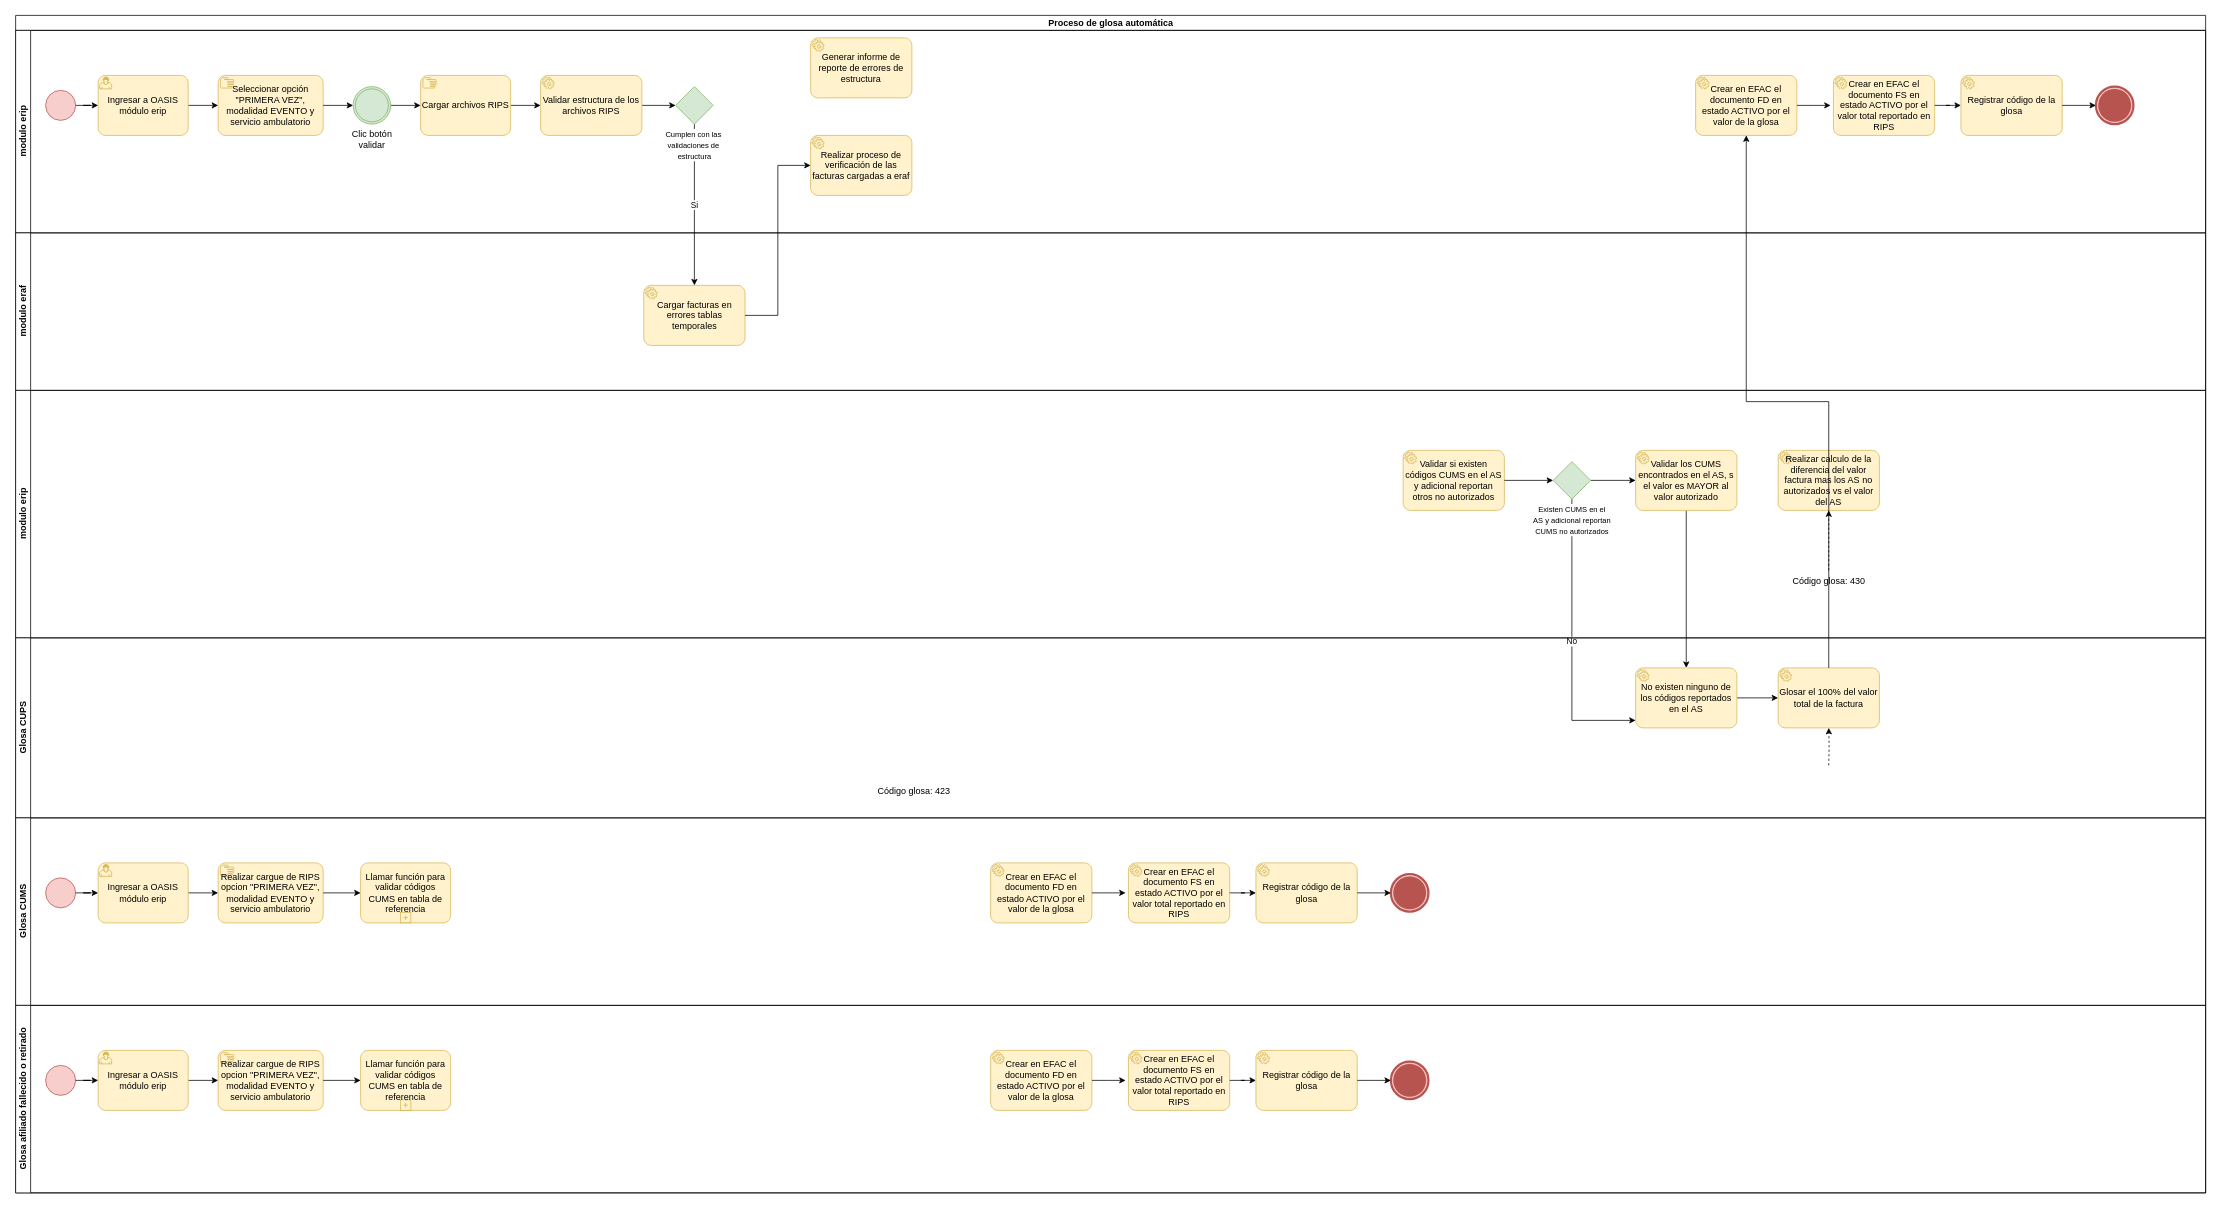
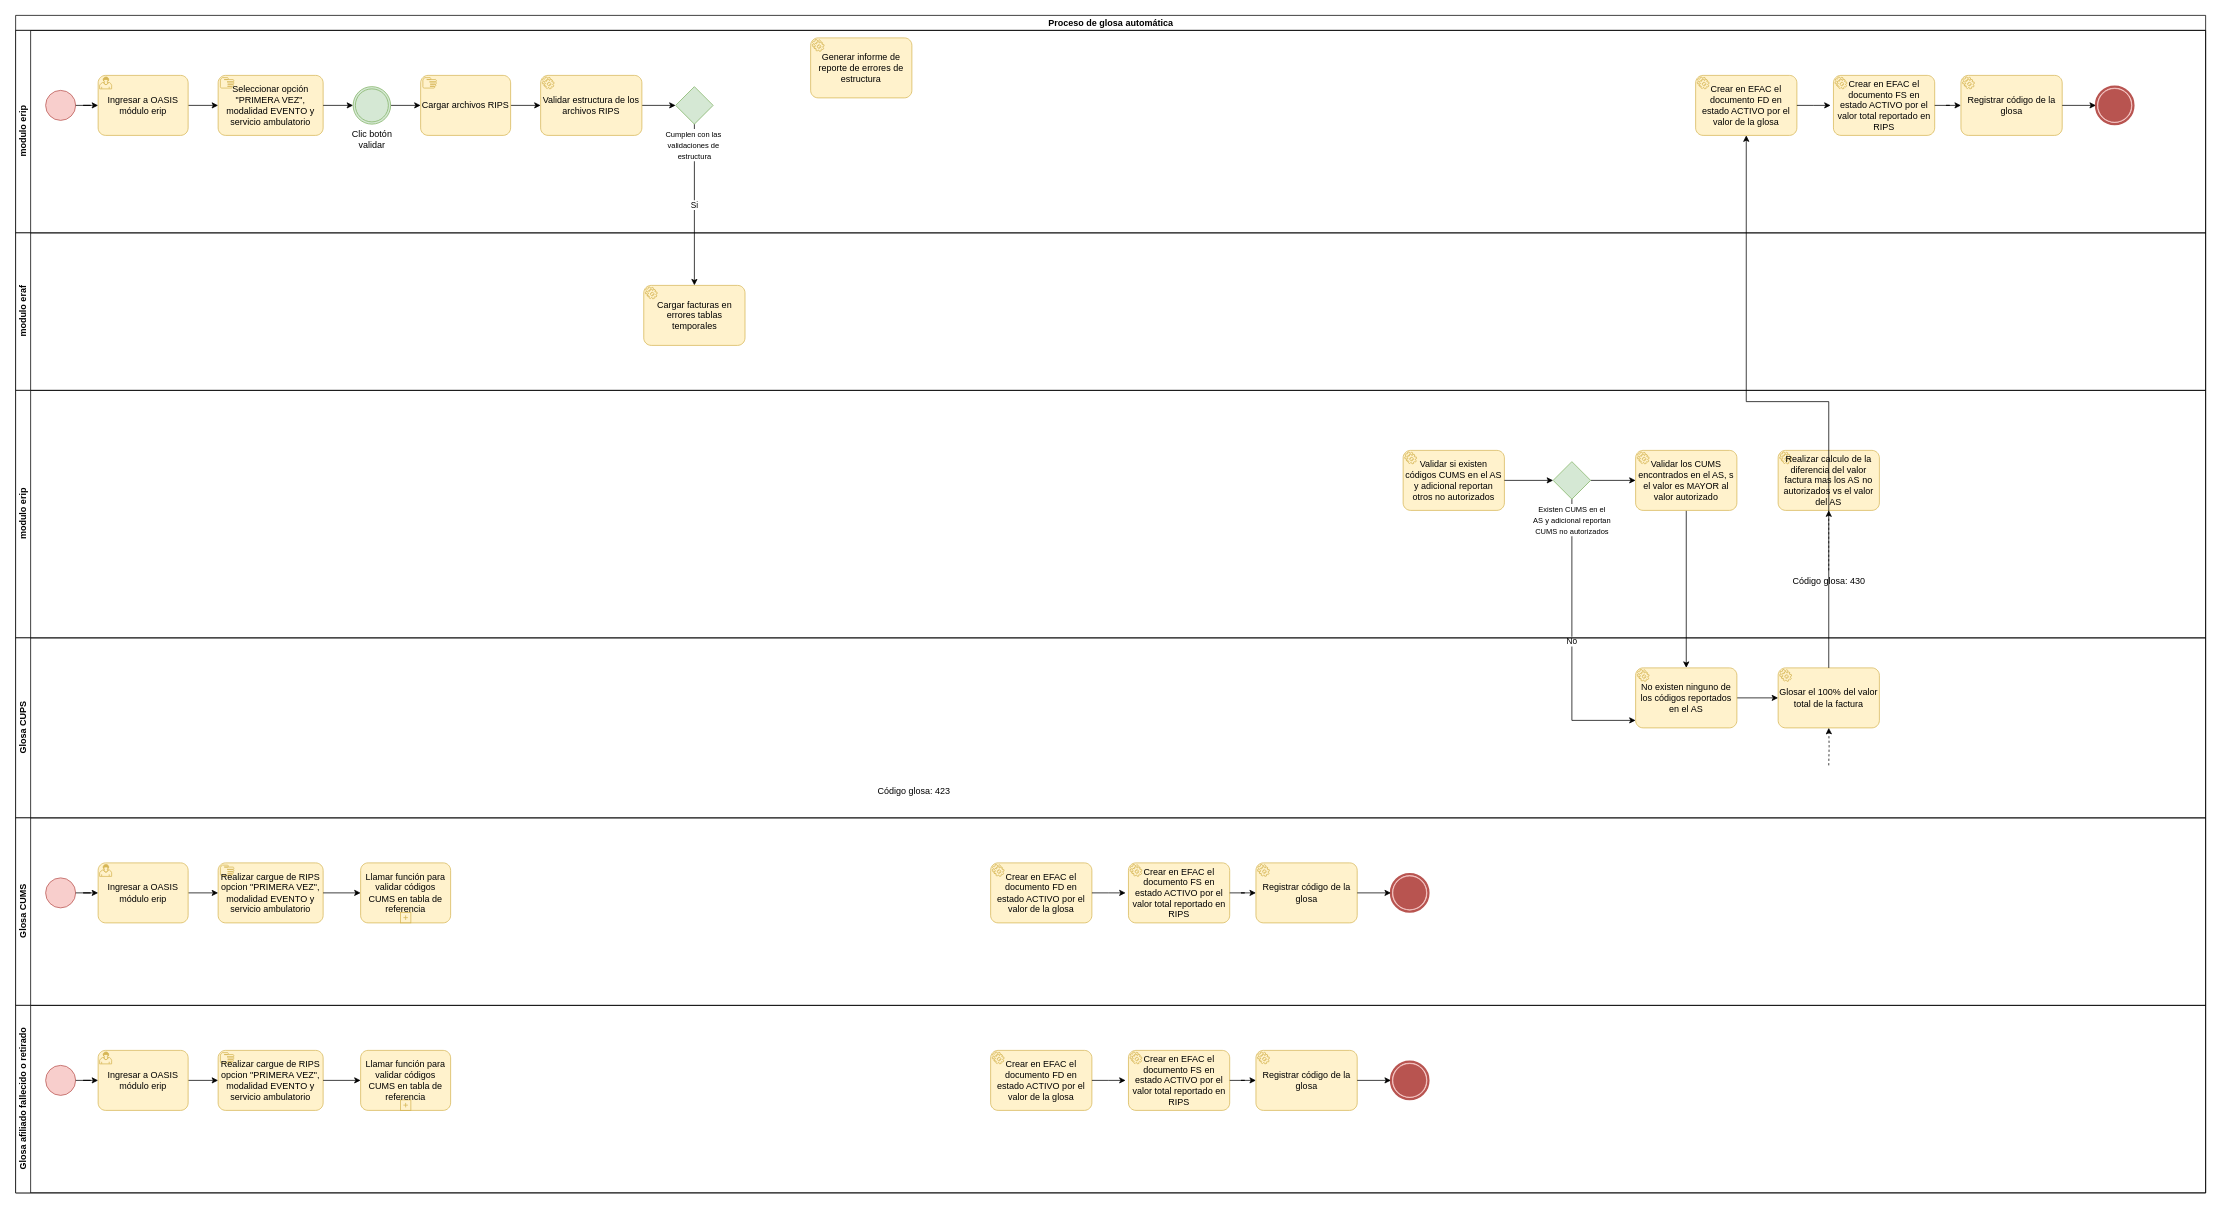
- <mxCell id="26" value="Realizar proceso de verificación de las facturas cargadas a eraf" style="points=[[0.25,0,0],[0.5,0,0],[0.75,0,0],[1,0.25,0],[1,0.5,0],[1,0.75,0],[0.75,1,0],[0.5,1,0],[0.25,1,0],[0,0.75,0],[0,0.5,0],[0,0.25,0]];shape=mxgraph.bpmn.task;whiteSpace=wrap;rectStyle=rounded;size=10;html=1;container=1;expand=0;collapsible=0;taskMarker=service;fillColor=#fff2cc;strokeColor=#d6b656;" vertex="1" parent="4"><mxGeometry x="1060" y="140" width="135" height="80" as="geometry" /></mxCell>
- <mxCell id="77" style="edgeStyle=orthogonalEdgeStyle;rounded=0;orthogonalLoop=1;jettySize=auto;html=1;entryX=0;entryY=0.5;entryDx=0;entryDy=0;entryPerimeter=0;" edge="1" parent="2" source="28" target="26"><mxGeometry relative="1" as="geometry"><mxPoint x="1070" y="400" as="targetPoint" /></mxGeometry></mxCell>
